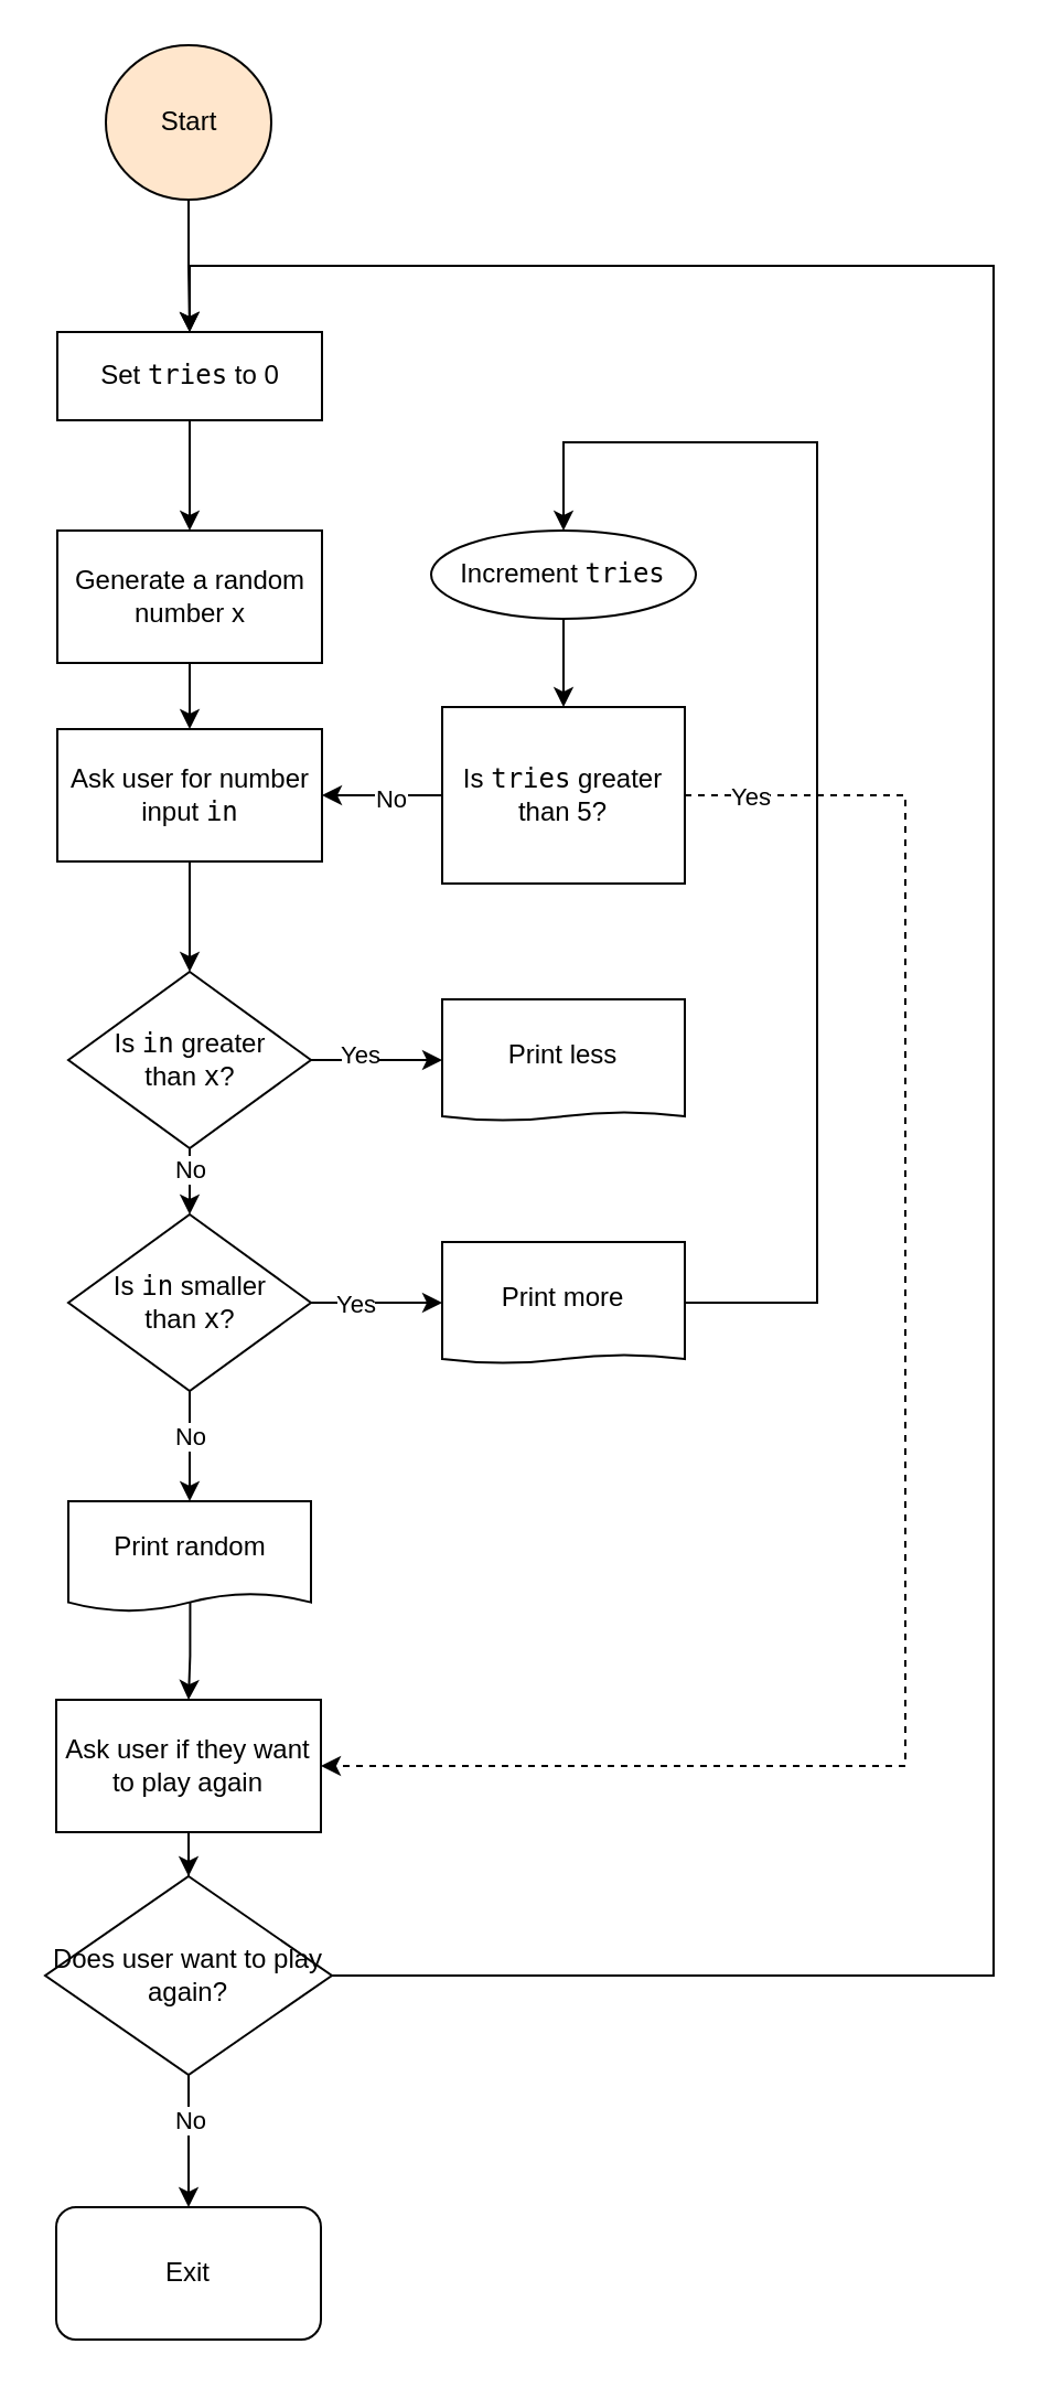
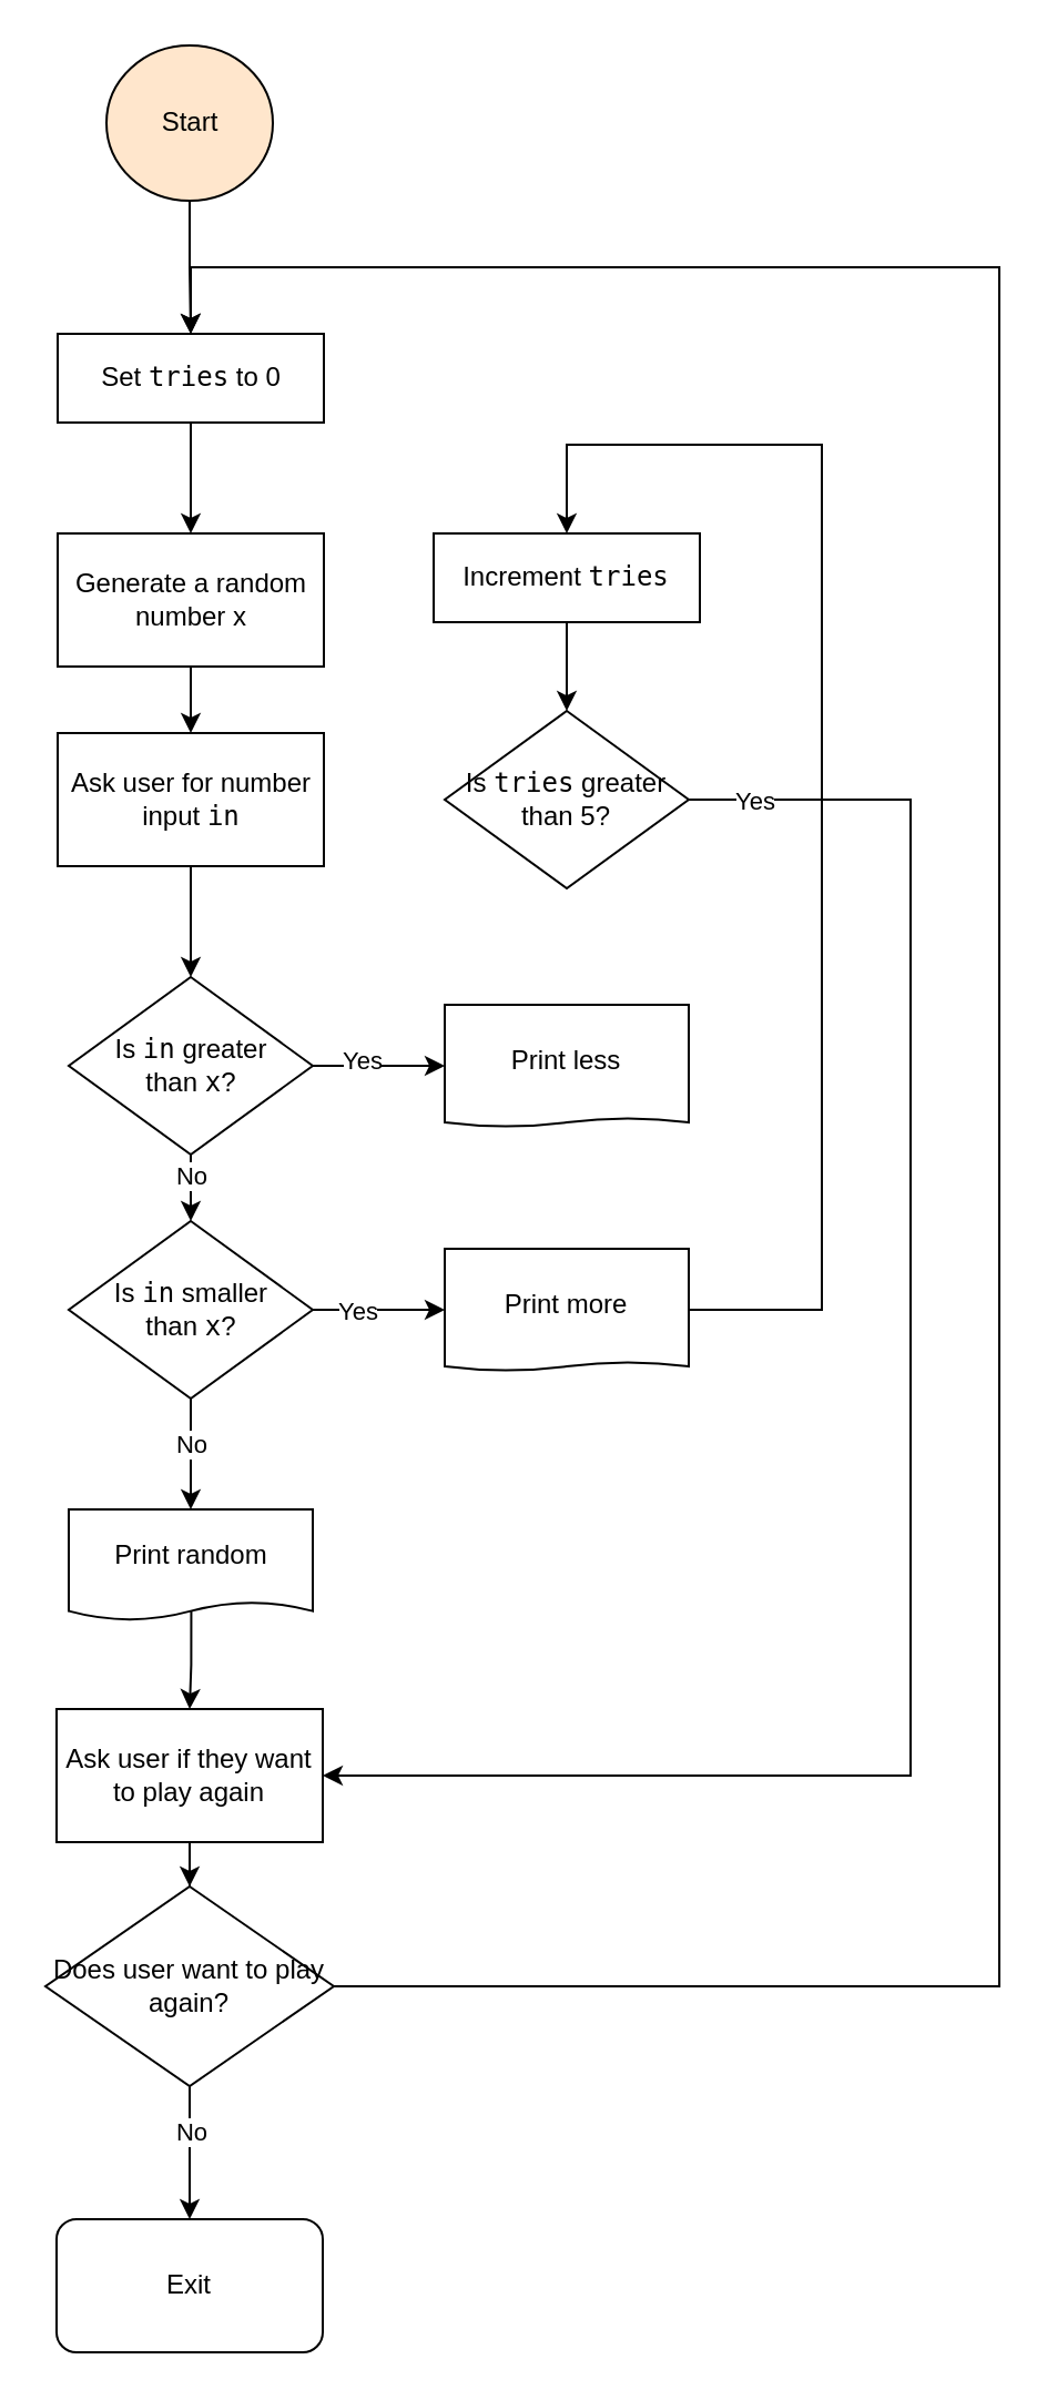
- <mxCell id="33" value="Increment &lt;code&gt;tries&lt;/code&gt;" style="ellipse;whiteSpace=wrap;html=1;" vertex="1" parent="1"><mxGeometry x="195" y="240" width="120" height="40" as="geometry" /></mxCell>
+ <mxCell id="33" value="Increment &lt;code&gt;tries&lt;/code&gt;" style="rounded=0;whiteSpace=wrap;html=1;" vertex="1" parent="1"><mxGeometry x="195" y="240" width="120" height="40" as="geometry" /></mxCell>
- <mxCell id="34" style="edgeStyle=orthogonalEdgeStyle;rounded=0;orthogonalLoop=1;jettySize=auto;html=1;entryX=1;entryY=0.5;entryDx=0;entryDy=0;" edge="1" parent="1" source="38" target="7"><mxGeometry relative="1" as="geometry" /></mxCell>
- <mxCell id="35" value="No" style="edgeLabel;html=1;align=center;verticalAlign=middle;resizable=0;points=[];" vertex="1" connectable="0" parent="34"><mxGeometry x="-0.124" y="1" relative="1" as="geometry"><mxPoint as="offset" /></mxGeometry></mxCell>
- <mxCell id="38" value="&lt;div&gt;Is &lt;code&gt;tries&lt;/code&gt; greater&lt;/div&gt;&lt;div&gt;than 5?&lt;/div&gt;" style="whiteSpace=wrap;html=1;rounded=0;" vertex="1" parent="1"><mxGeometry x="200" y="320" width="110" height="80" as="geometry" /></mxCell>
+ <mxCell id="38" value="&lt;div&gt;Is &lt;code&gt;tries&lt;/code&gt; greater&lt;/div&gt;&lt;div&gt;than 5?&lt;/div&gt;" style="rhombus;whiteSpace=wrap;html=1;" vertex="1" parent="1"><mxGeometry x="200" y="320" width="110" height="80" as="geometry" /></mxCell>
- <mxCell id="36" style="edgeStyle=orthogonalEdgeStyle;rounded=0;orthogonalLoop=1;jettySize=auto;html=1;entryX=1;entryY=0.5;entryDx=0;entryDy=0;dashed=1;" edge="1" parent="1" source="38" target="24"><mxGeometry relative="1" as="geometry"><Array as="points"><mxPoint x="410" y="360" /><mxPoint x="410" y="800" /></Array></mxGeometry></mxCell>
+ <mxCell id="36" style="edgeStyle=orthogonalEdgeStyle;rounded=0;orthogonalLoop=1;jettySize=auto;html=1;entryX=1;entryY=0.5;entryDx=0;entryDy=0;" edge="1" parent="1" source="38" target="24"><mxGeometry relative="1" as="geometry"><Array as="points"><mxPoint x="410" y="360" /><mxPoint x="410" y="800" /></Array></mxGeometry></mxCell>
